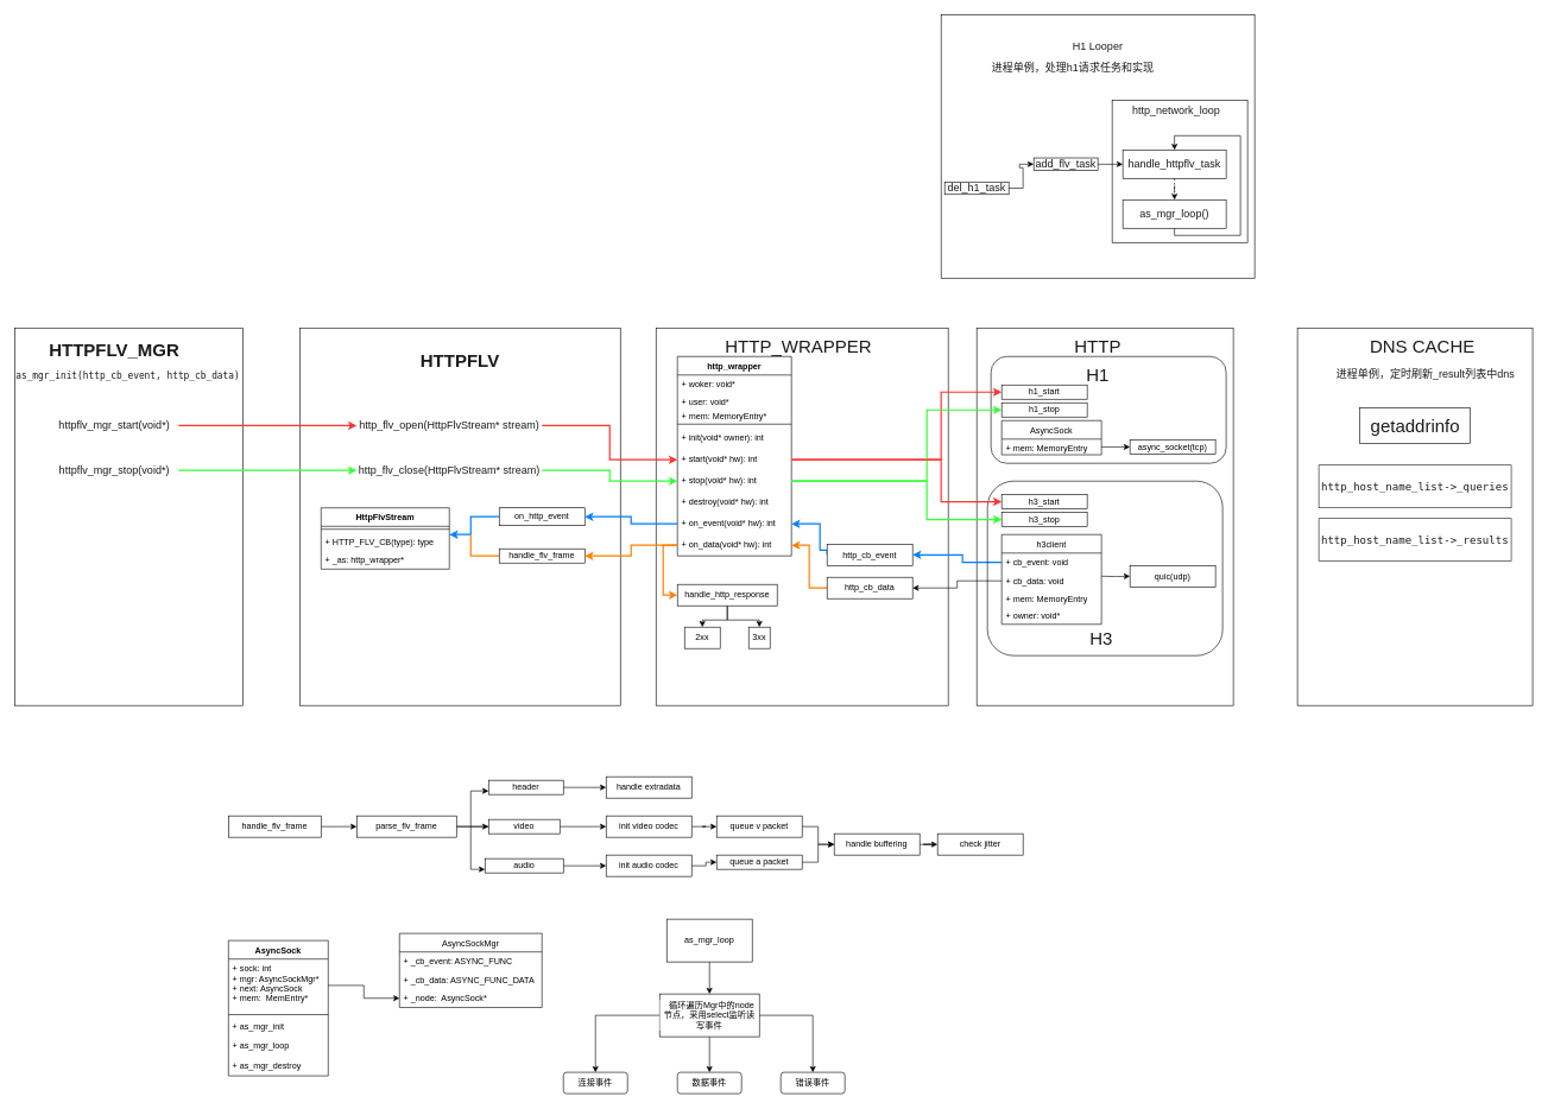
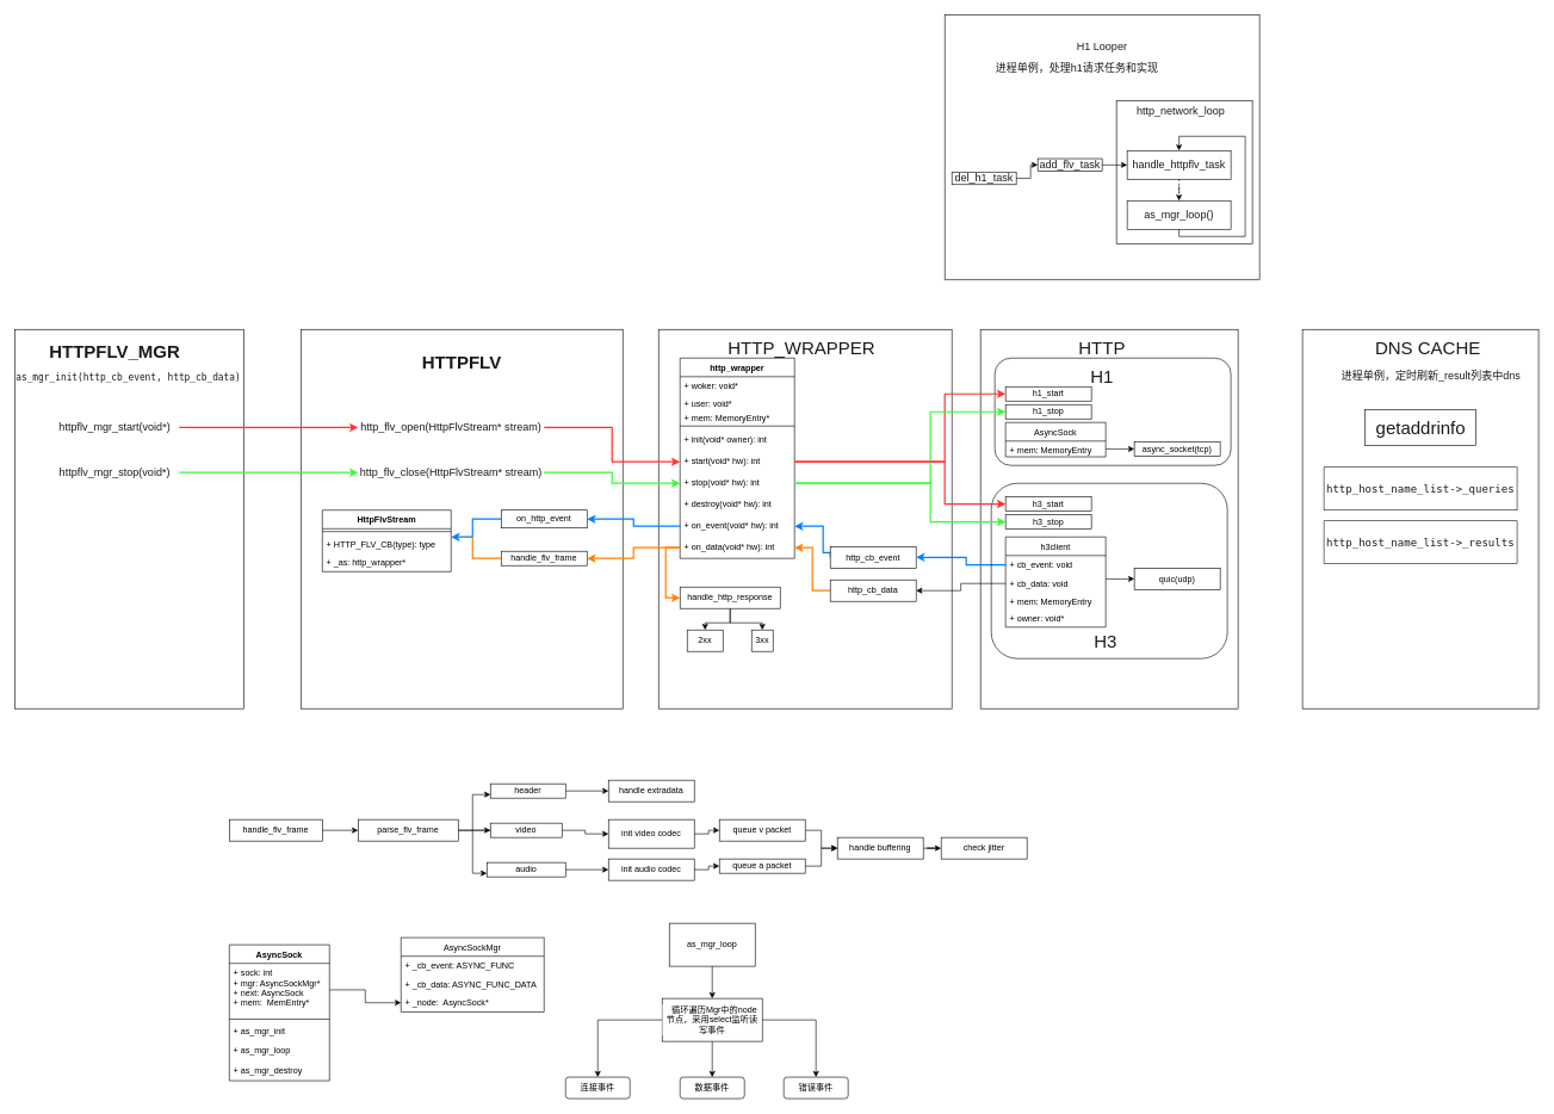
- <mxCell id="77" value="del_h1_task" style="rounded=0;whiteSpace=wrap;html=1;fontFamily=Helvetica;fontSize=15.067;fontColor=#1A1A1A;fillColor=none;gradientColor=none;" parent="1" vertex="1"><mxGeometry x="1325" y="255" width="90" height="17.5" as="geometry" /></mxCell>
+ <mxCell id="77" value="del_h1_task" style="rounded=0;whiteSpace=wrap;html=1;fontFamily=Helvetica;fontSize=15.067;fontColor=#1A1A1A;fillColor=none;gradientColor=none;" parent="1" vertex="1"><mxGeometry x="1330" y="240" width="90" height="17.5" as="geometry" /></mxCell>
- <mxCell id="108" value="init video codec" style="rounded=0;whiteSpace=wrap;html=1;" vertex="1" parent="1"><mxGeometry x="850" y="1145" width="120" height="30" as="geometry" /></mxCell>
+ <mxCell id="108" value="init video codec" style="rounded=0;whiteSpace=wrap;html=1;" vertex="1" parent="1"><mxGeometry x="850" y="1145" width="120" height="40" as="geometry" /></mxCell>
